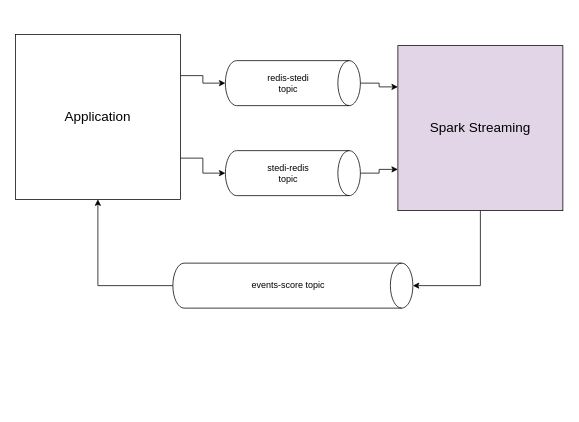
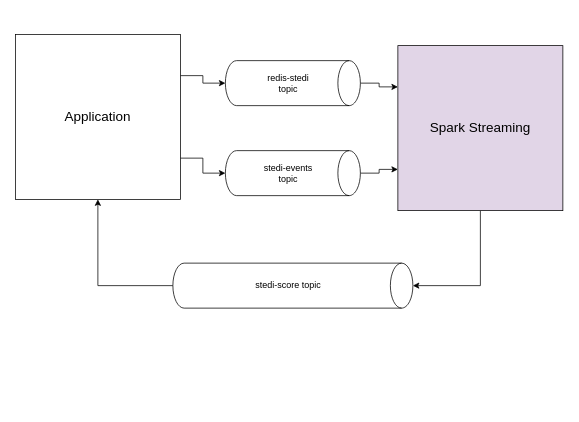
- <mxCell id="14" value="stedi-redis topic" style="text;html=1;strokeColor=none;fillColor=none;align=center;verticalAlign=middle;whiteSpace=wrap;rounded=0;" vertex="1" parent="1"><mxGeometry x="340.5" y="210" width="86" height="40" as="geometry" /></mxCell>
+ <mxCell id="14" value="stedi-events topic" style="text;html=1;strokeColor=none;fillColor=none;align=center;verticalAlign=middle;whiteSpace=wrap;rounded=0;" vertex="1" parent="1"><mxGeometry x="340.5" y="210" width="86" height="40" as="geometry" /></mxCell>
- <mxCell id="15" value="events-score topic" style="text;html=1;strokeColor=none;fillColor=none;align=center;verticalAlign=middle;whiteSpace=wrap;rounded=0;" vertex="1" parent="1"><mxGeometry x="304" y="360" width="160" height="40" as="geometry" /></mxCell>
+ <mxCell id="15" value="stedi-score topic" style="text;html=1;strokeColor=none;fillColor=none;align=center;verticalAlign=middle;whiteSpace=wrap;rounded=0;" vertex="1" parent="1"><mxGeometry x="304" y="360" width="160" height="40" as="geometry" /></mxCell>
